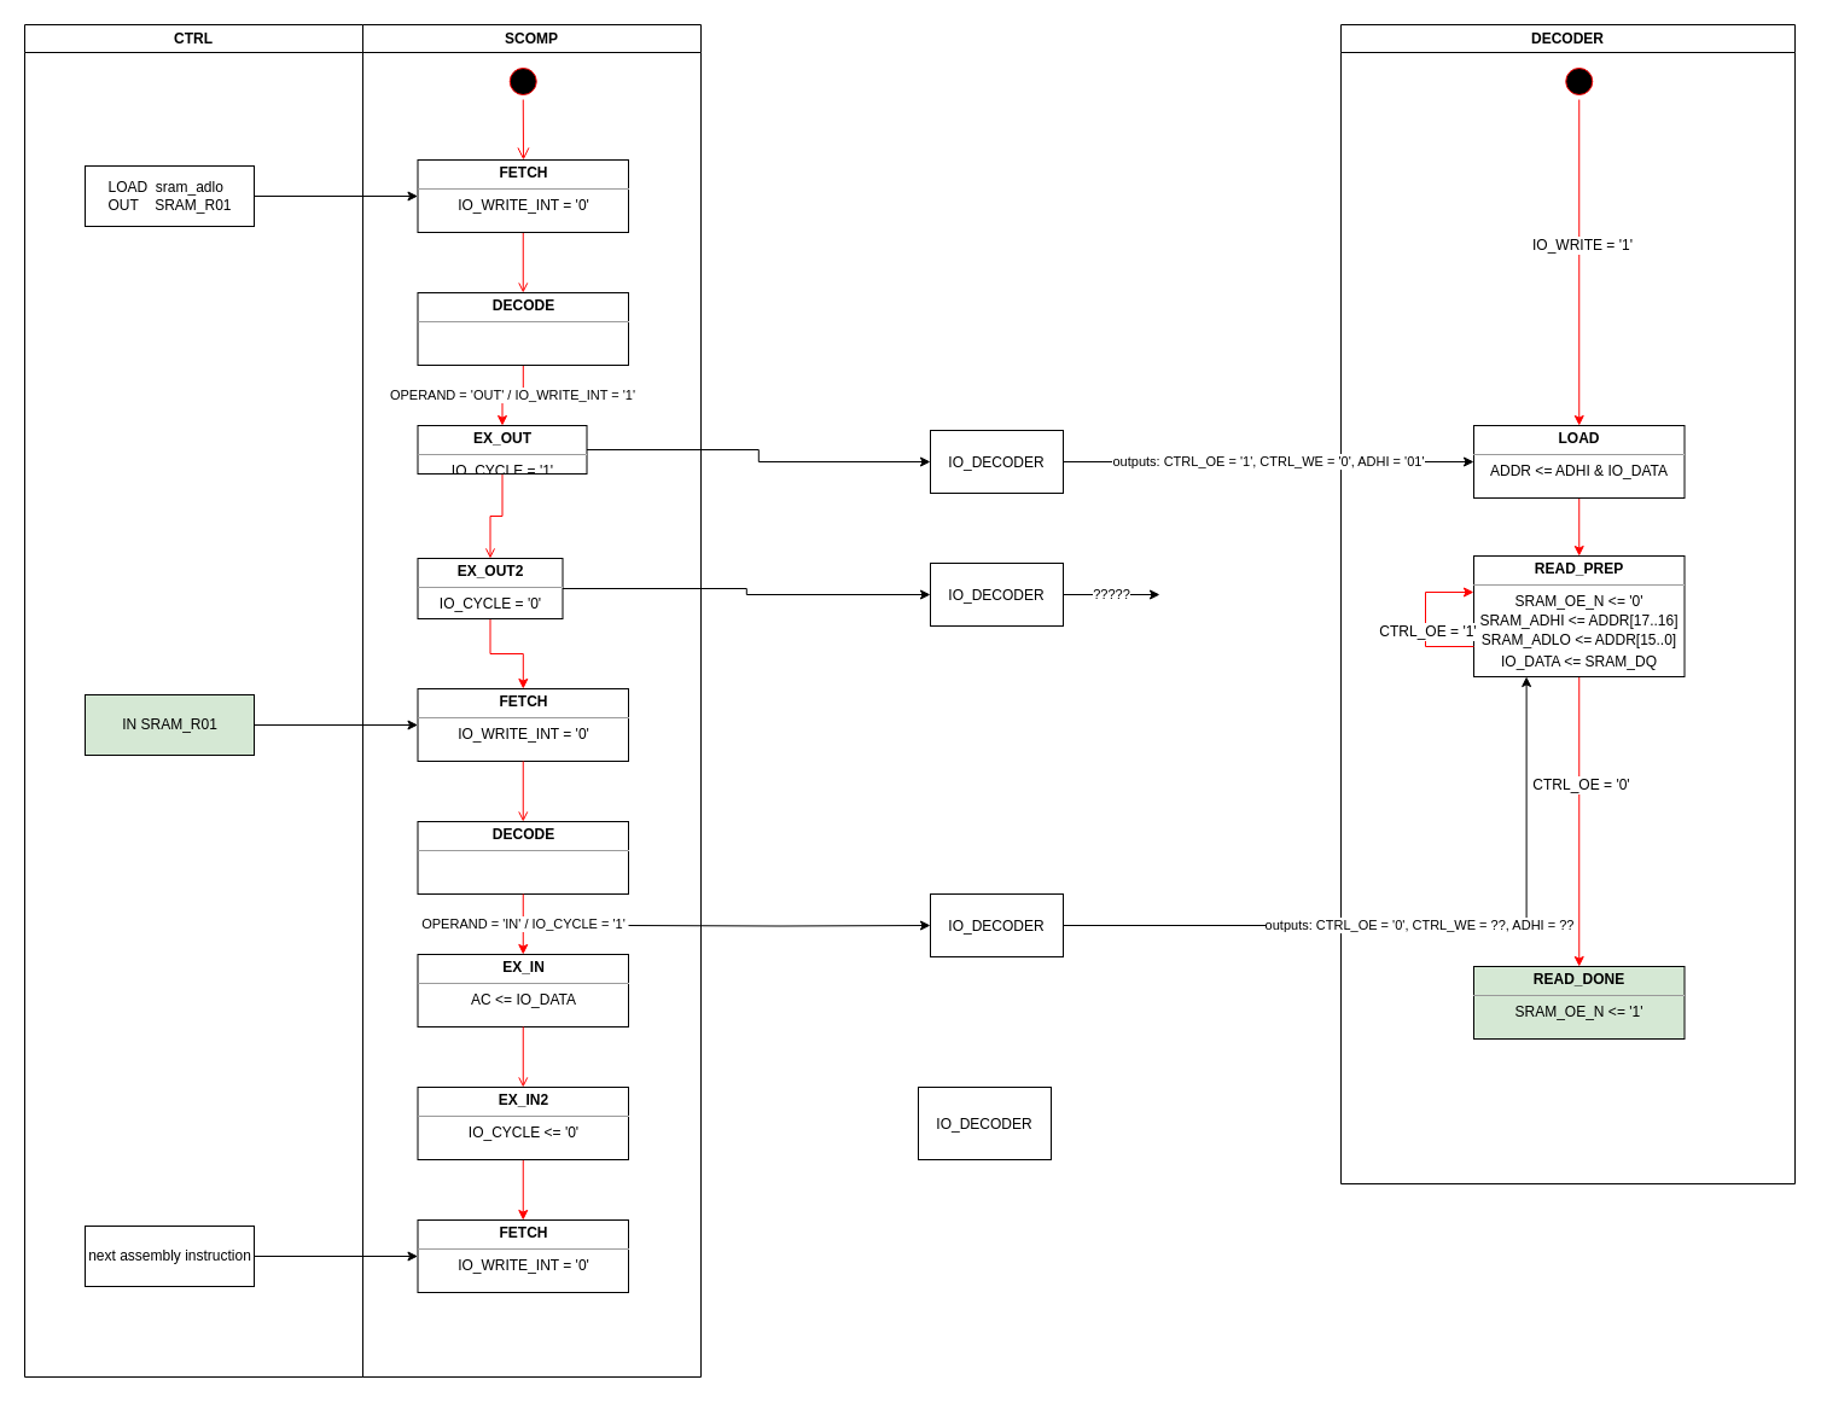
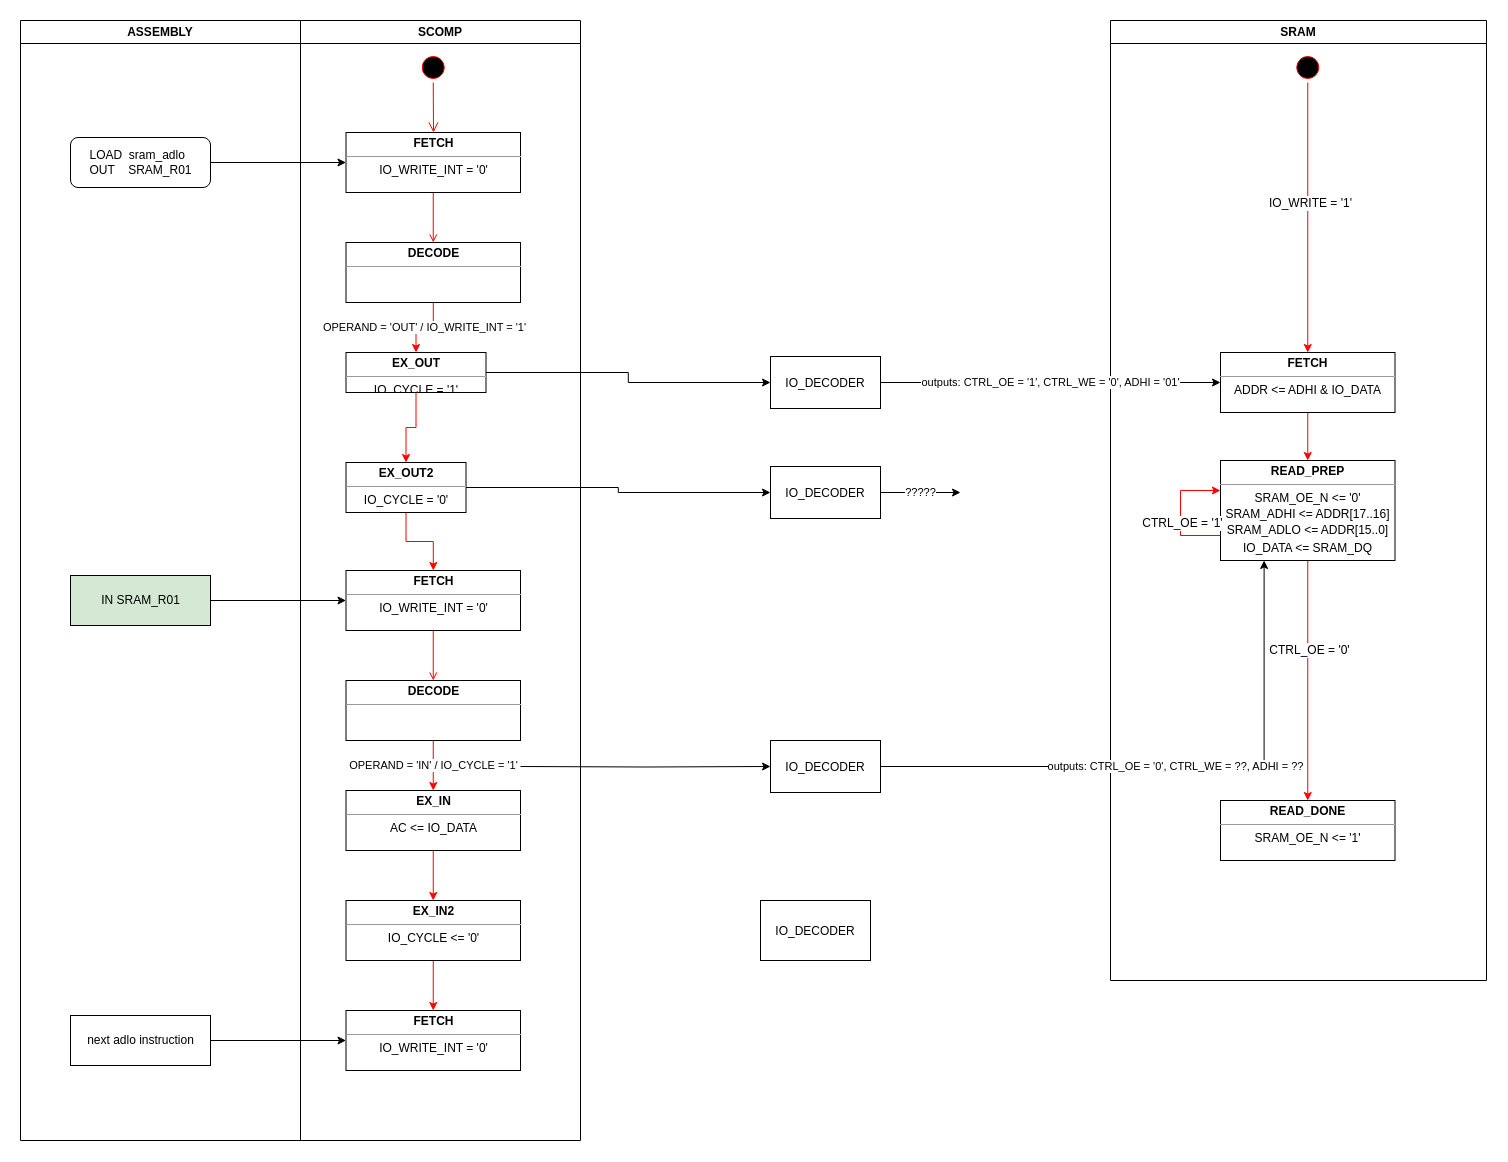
- <mxCell id="34" value="CTRL" style="swimlane;whiteSpace=wrap" vertex="1" parent="1"><mxGeometry x="20" y="20" width="280" height="1120" as="geometry" /></mxCell>
+ <mxCell id="34" value="ASSEMBLY" style="swimlane;whiteSpace=wrap" vertex="1" parent="1"><mxGeometry x="20" y="20" width="280" height="1120" as="geometry" /></mxCell>
- <mxCell id="22" value="DECODER" style="swimlane;whiteSpace=wrap" parent="1" vertex="1"><mxGeometry x="1110" y="20" width="376" height="960" as="geometry" /></mxCell>
+ <mxCell id="22" value="SRAM" style="swimlane;whiteSpace=wrap" parent="1" vertex="1"><mxGeometry x="1110" y="20" width="376" height="960" as="geometry" /></mxCell>
- <mxCell id="35" value="&lt;div style=&quot;text-align: left&quot;&gt;&lt;span&gt;LOAD&amp;nbsp; sram_adlo&lt;/span&gt;&lt;/div&gt;&lt;div style=&quot;text-align: left&quot;&gt;&lt;span&gt;OUT&amp;nbsp; &amp;nbsp; SRAM_R01&lt;/span&gt;&lt;/div&gt;" style="html=1;align=center;" vertex="1" parent="34"><mxGeometry x="50" y="117" width="140" height="50" as="geometry" /></mxCell>
+ <mxCell id="35" value="&lt;div style=&quot;text-align: left&quot;&gt;&lt;span&gt;LOAD&amp;nbsp; sram_adlo&lt;/span&gt;&lt;/div&gt;&lt;div style=&quot;text-align: left&quot;&gt;&lt;span&gt;OUT&amp;nbsp; &amp;nbsp; SRAM_R01&lt;/span&gt;&lt;/div&gt;" style="html=1;align=center;rounded=1;" vertex="1" parent="34"><mxGeometry x="50" y="117" width="140" height="50" as="geometry" /></mxCell>
- <mxCell id="24" value="&lt;p style=&quot;margin: 4px 0px 0px&quot;&gt;&lt;b&gt;LOAD&lt;/b&gt;&lt;/p&gt;&lt;hr size=&quot;1&quot;&gt;&lt;div style=&quot;height: 2px&quot;&gt;ADDR &amp;lt;= ADHI &amp;amp; IO_DATA&lt;/div&gt;" style="verticalAlign=top;align=center;overflow=fill;fontSize=12;fontFamily=Helvetica;html=1;" vertex="1" parent="22"><mxGeometry x="110" y="332" width="174.5" height="60" as="geometry" /></mxCell>
+ <mxCell id="24" value="&lt;p style=&quot;margin: 4px 0px 0px&quot;&gt;&lt;b&gt;FETCH&lt;/b&gt;&lt;/p&gt;&lt;hr size=&quot;1&quot;&gt;&lt;div style=&quot;height: 2px&quot;&gt;ADDR &amp;lt;= ADHI &amp;amp; IO_DATA&lt;/div&gt;" style="verticalAlign=top;align=center;overflow=fill;fontSize=12;fontFamily=Helvetica;html=1;" vertex="1" parent="22"><mxGeometry x="110" y="332" width="174.5" height="60" as="geometry" /></mxCell>
- <mxCell id="6" value="" style="edgeStyle=orthogonalEdgeStyle;rounded=0;orthogonalLoop=1;jettySize=auto;html=1;exitX=0.5;exitY=1;exitDx=0;exitDy=0;entryX=0.5;entryY=0;entryDx=0;entryDy=0;strokeColor=#FF0000;endArrow=open;" parent="2" source="10" target="12" edge="1"><mxGeometry relative="1" as="geometry"><mxPoint x="115" y="375" as="sourcePoint" /><mxPoint x="132.853" y="462" as="targetPoint" /></mxGeometry></mxCell>
+ <mxCell id="6" value="" style="edgeStyle=orthogonalEdgeStyle;rounded=0;orthogonalLoop=1;jettySize=auto;html=1;exitX=0.5;exitY=1;exitDx=0;exitDy=0;entryX=0.5;entryY=0;entryDx=0;entryDy=0;strokeColor=#FF0000;" parent="2" source="10" target="12" edge="1"><mxGeometry relative="1" as="geometry"><mxPoint x="115" y="375" as="sourcePoint" /><mxPoint x="132.853" y="462" as="targetPoint" /></mxGeometry></mxCell>
- <mxCell id="31" value="&lt;p style=&quot;margin: 4px 0px 0px&quot;&gt;&lt;b&gt;READ_DONE&lt;/b&gt;&lt;/p&gt;&lt;hr size=&quot;1&quot;&gt;&lt;div style=&quot;height: 2px&quot;&gt;SRAM_OE_N &amp;lt;= '1'&lt;/div&gt;" style="verticalAlign=top;align=center;overflow=fill;fontSize=12;fontFamily=Helvetica;html=1;fillColor=#d5e8d4;" vertex="1" parent="22"><mxGeometry x="110" y="780" width="174.5" height="60" as="geometry" /></mxCell>
+ <mxCell id="31" value="&lt;p style=&quot;margin: 4px 0px 0px&quot;&gt;&lt;b&gt;READ_DONE&lt;/b&gt;&lt;/p&gt;&lt;hr size=&quot;1&quot;&gt;&lt;div style=&quot;height: 2px&quot;&gt;SRAM_OE_N &amp;lt;= '1'&lt;/div&gt;" style="verticalAlign=top;align=center;overflow=fill;fontSize=12;fontFamily=Helvetica;html=1;" vertex="1" parent="22"><mxGeometry x="110" y="780" width="174.5" height="60" as="geometry" /></mxCell>
- <mxCell id="20" value="" style="edgeStyle=orthogonalEdgeStyle;rounded=0;orthogonalLoop=1;jettySize=auto;html=1;exitX=0.5;exitY=1;exitDx=0;exitDy=0;entryX=0.5;entryY=0;entryDx=0;entryDy=0;strokeColor=#FF0000;endArrow=open;" edge="1" parent="2" source="16" target="19"><mxGeometry relative="1" as="geometry"><mxPoint x="-305" y="713" as="sourcePoint" /><mxPoint x="-287.147" y="800" as="targetPoint" /></mxGeometry></mxCell>
+ <mxCell id="20" value="" style="edgeStyle=orthogonalEdgeStyle;rounded=0;orthogonalLoop=1;jettySize=auto;html=1;exitX=0.5;exitY=1;exitDx=0;exitDy=0;entryX=0.5;entryY=0;entryDx=0;entryDy=0;strokeColor=#FF0000;" edge="1" parent="2" source="16" target="19"><mxGeometry relative="1" as="geometry"><mxPoint x="-305" y="713" as="sourcePoint" /><mxPoint x="-287.147" y="800" as="targetPoint" /></mxGeometry></mxCell>
- <mxCell id="37" value="&lt;div style=&quot;text-align: left&quot;&gt;next assembly instruction&lt;/div&gt;" style="html=1;align=center;" vertex="1" parent="34"><mxGeometry x="50" y="995" width="140" height="50" as="geometry" /></mxCell>
+ <mxCell id="37" value="&lt;div style=&quot;text-align: left&quot;&gt;next adlo instruction&lt;/div&gt;" style="html=1;align=center;" vertex="1" parent="34"><mxGeometry x="50" y="995" width="140" height="50" as="geometry" /></mxCell>
